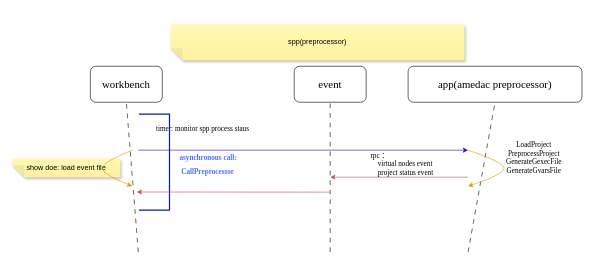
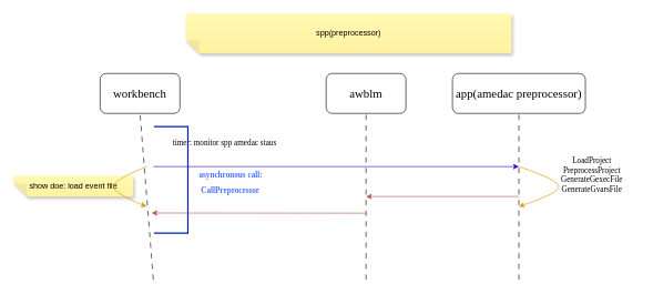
- <mxCell id="2" value="spp(preprocessor)" style="shape=note;whiteSpace=wrap;html=1;backgroundOutline=1;fontColor=#000000;darkOpacity=0.05;fillColor=#FFF9B2;strokeColor=none;fillStyle=solid;direction=west;gradientDirection=north;gradientColor=#FFF2A1;shadow=1;size=20;pointerEvents=1;" vertex="1" parent="1"><mxGeometry x="284" y="40" width="490" height="60" as="geometry" /></mxCell>
+ <mxCell id="2" value="spp(preprocessor)" style="shape=note;whiteSpace=wrap;html=1;backgroundOutline=1;fontColor=#000000;darkOpacity=0.05;fillColor=#FFF9B2;strokeColor=none;fillStyle=solid;direction=west;gradientDirection=north;gradientColor=#FFF2A1;shadow=1;size=20;pointerEvents=1;" vertex="1" parent="1"><mxGeometry x="279" y="20" width="490" height="60" as="geometry" /></mxCell>
- <mxCell id="3" value="&lt;font face=&quot;Times New Roman&quot;&gt;&lt;span style=&quot;font-size: 18px;&quot;&gt;event&lt;/span&gt;&lt;/font&gt;" style="rounded=1;whiteSpace=wrap;html=1;" vertex="1" parent="1"><mxGeometry x="490" y="110" width="120" height="60" as="geometry" /></mxCell>
+ <mxCell id="3" value="&lt;font face=&quot;Times New Roman&quot;&gt;&lt;span style=&quot;font-size: 18px;&quot;&gt;awblm&lt;/span&gt;&lt;/font&gt;" style="rounded=1;whiteSpace=wrap;html=1;" vertex="1" parent="1"><mxGeometry x="490" y="110" width="120" height="60" as="geometry" /></mxCell>
- <mxCell id="7" value="&lt;font face=&quot;Times New Roman&quot;&gt;&lt;span style=&quot;font-size: 18px;&quot;&gt;app(amedac preprocessor)&lt;/span&gt;&lt;/font&gt;" style="rounded=1;whiteSpace=wrap;html=1;" vertex="1" parent="1"><mxGeometry x="680" y="110" width="290" height="60" as="geometry" /></mxCell>
+ <mxCell id="7" value="&lt;font face=&quot;Times New Roman&quot;&gt;&lt;span style=&quot;font-size: 18px;&quot;&gt;app(amedac preprocessor)&lt;/span&gt;&lt;/font&gt;" style="rounded=1;whiteSpace=wrap;html=1;" vertex="1" parent="1"><mxGeometry x="680" y="110" width="200" height="60" as="geometry" /></mxCell>
- <mxCell id="14" value="&lt;font face=&quot;Times New Roman&quot;&gt;timer: monitor spp process staus&amp;nbsp;&lt;/font&gt;" style="text;strokeColor=none;align=center;fillColor=none;html=1;verticalAlign=middle;whiteSpace=wrap;rounded=0;" vertex="1" parent="1"><mxGeometry x="250" y="200" width="178" height="30" as="geometry" /></mxCell>
+ <mxCell id="14" value="&lt;font face=&quot;Times New Roman&quot;&gt;timer: monitor spp amedac staus&amp;nbsp;&lt;/font&gt;" style="text;strokeColor=none;align=center;fillColor=none;html=1;verticalAlign=middle;whiteSpace=wrap;rounded=0;" vertex="1" parent="1"><mxGeometry x="250" y="200" width="178" height="30" as="geometry" /></mxCell>
- <mxCell id="10" value="&lt;div style=&quot;text-align: left;&quot;&gt;&lt;span style=&quot;font-family: &amp;quot;Times New Roman&amp;quot;; background-color: initial;&quot;&gt;rpc：&lt;/span&gt;&lt;/div&gt;&lt;font face=&quot;Times New Roman&quot;&gt;&lt;div style=&quot;text-align: left;&quot;&gt;&lt;span style=&quot;background-color: initial;&quot;&gt;&amp;nbsp; &amp;nbsp; virtual nodes event&lt;/span&gt;&lt;/div&gt;&lt;div style=&quot;text-align: left;&quot;&gt;&lt;span style=&quot;background-color: initial;&quot;&gt;&amp;nbsp; &amp;nbsp; project status event&lt;/span&gt;&lt;/div&gt;&lt;br&gt;&lt;/font&gt;" style="text;strokeColor=none;align=center;fillColor=none;html=1;verticalAlign=middle;whiteSpace=wrap;rounded=0;" vertex="1" parent="1"><mxGeometry x="600" y="265" width="140" height="30" as="geometry" /></mxCell>
